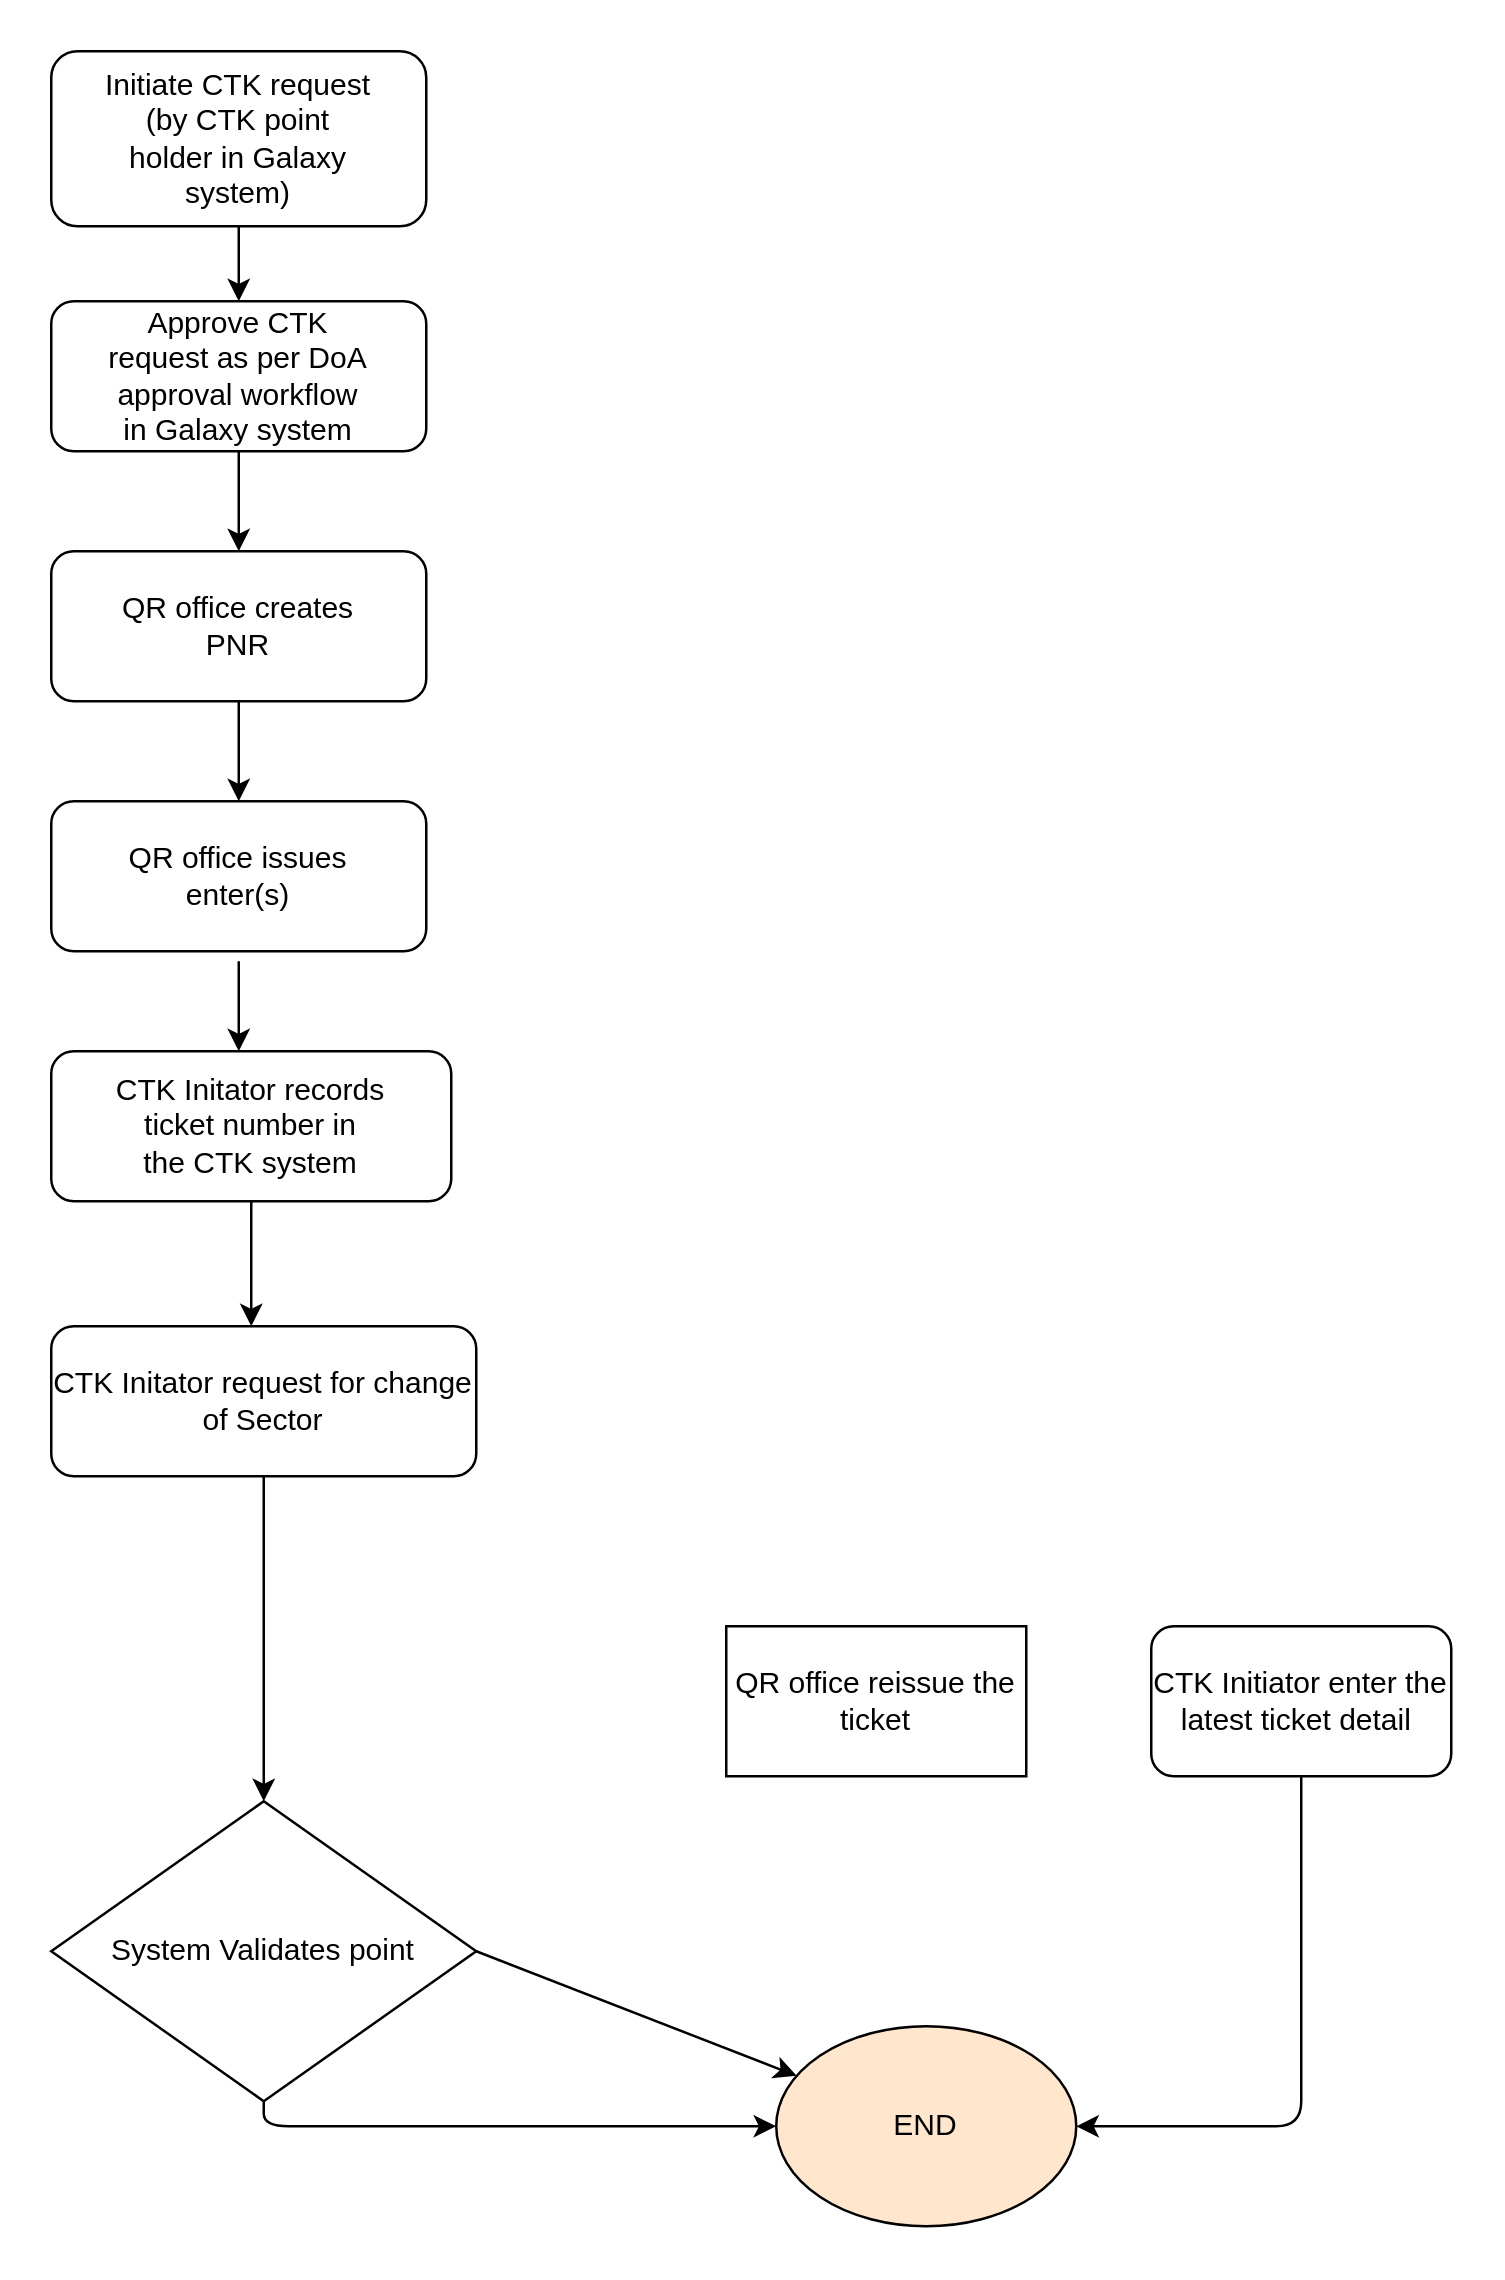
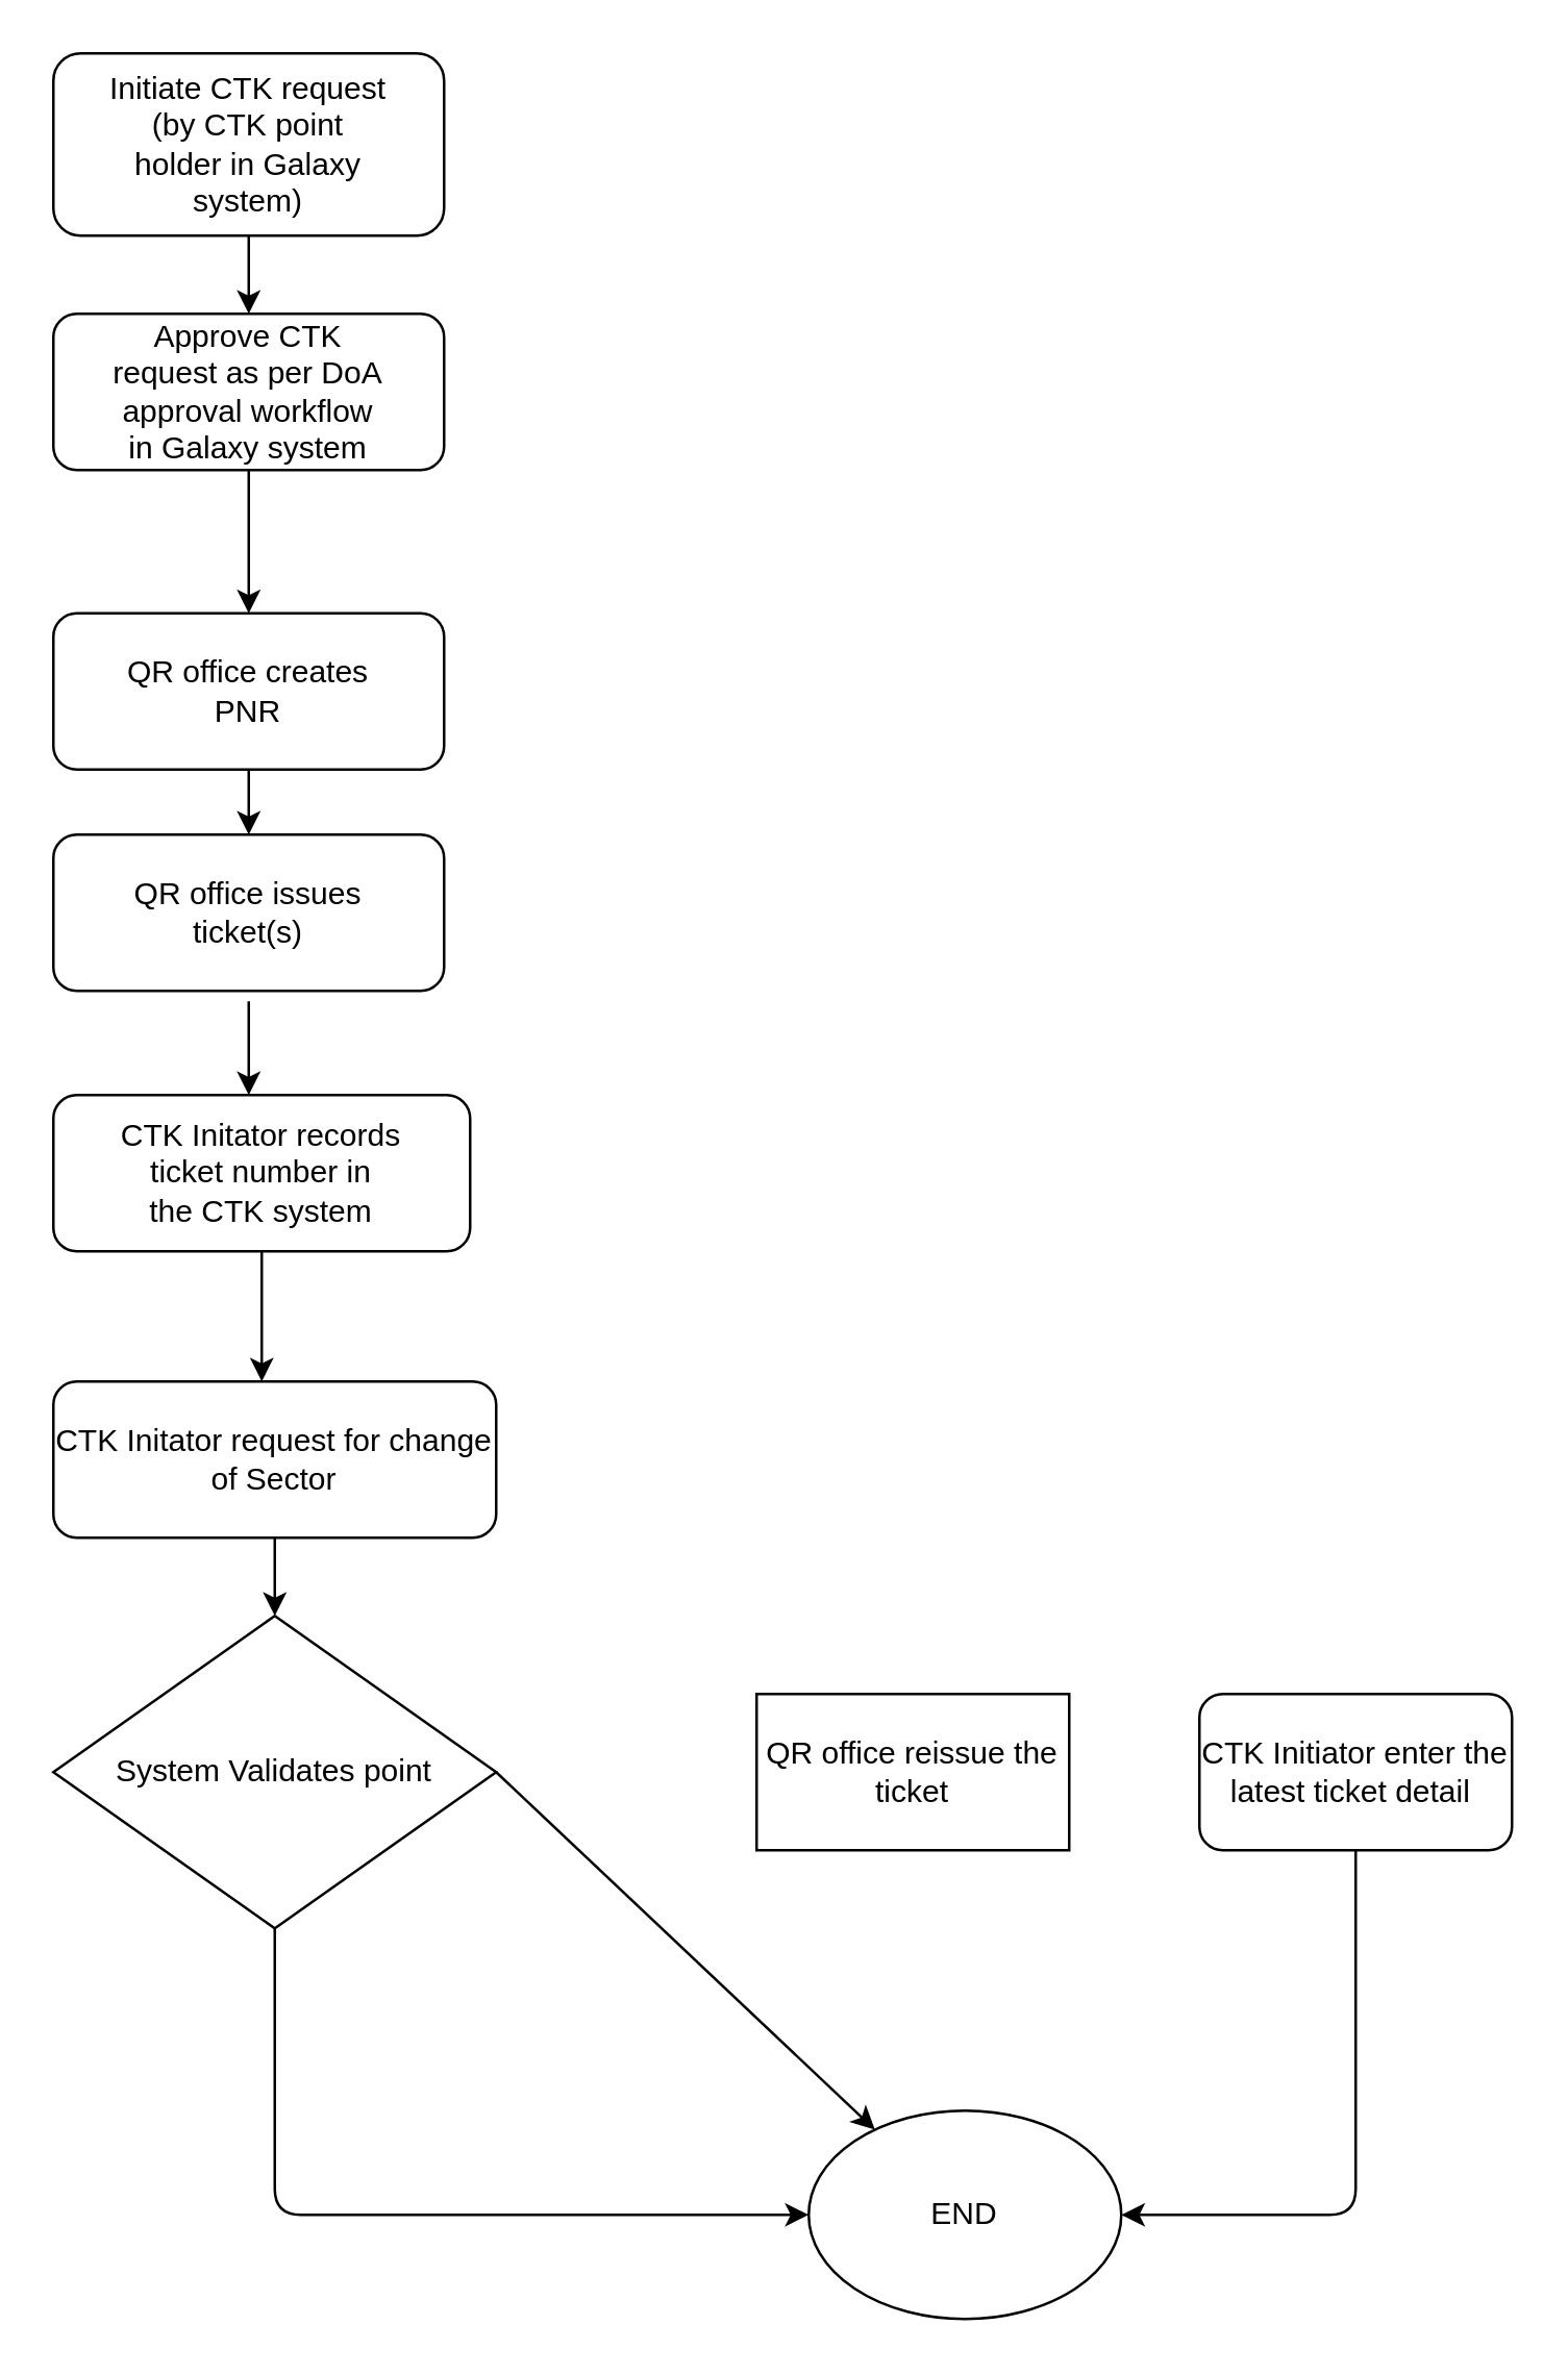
- <mxCell id="6" value="QR office creates&#10;PNR" style="rounded=1;whiteSpace=wrap;html=1;" parent="1" vertex="1"><mxGeometry x="20" y="220" width="150" height="60" as="geometry" /></mxCell>
+ <mxCell id="6" value="QR office creates&#10;PNR" style="rounded=1;whiteSpace=wrap;html=1;" parent="1" vertex="1"><mxGeometry x="20" y="235" width="150" height="60" as="geometry" /></mxCell>
- <mxCell id="7" value="QR office issues&#10;enter(s)" style="rounded=1;whiteSpace=wrap;html=1;" parent="1" vertex="1"><mxGeometry x="20" y="320" width="150" height="60" as="geometry" /></mxCell>
+ <mxCell id="7" value="QR office issues&#10;ticket(s)" style="rounded=1;whiteSpace=wrap;html=1;" parent="1" vertex="1"><mxGeometry x="20" y="320" width="150" height="60" as="geometry" /></mxCell>
- <mxCell id="13" value="System Validates point" style="rhombus;whiteSpace=wrap;html=1;" parent="1" vertex="1"><mxGeometry x="20" y="720" width="170" height="120" as="geometry" /></mxCell>
+ <mxCell id="13" value="System Validates point" style="rhombus;whiteSpace=wrap;html=1;" parent="1" vertex="1"><mxGeometry x="20" y="620" width="170" height="120" as="geometry" /></mxCell>
- <mxCell id="18" value="END" style="ellipse;whiteSpace=wrap;html=1;fillColor=#ffe6cc;" parent="1" vertex="1"><mxGeometry x="310" y="810" width="120" height="80" as="geometry" /></mxCell>
+ <mxCell id="18" value="END" style="ellipse;whiteSpace=wrap;html=1;" parent="1" vertex="1"><mxGeometry x="310" y="810" width="120" height="80" as="geometry" /></mxCell>
